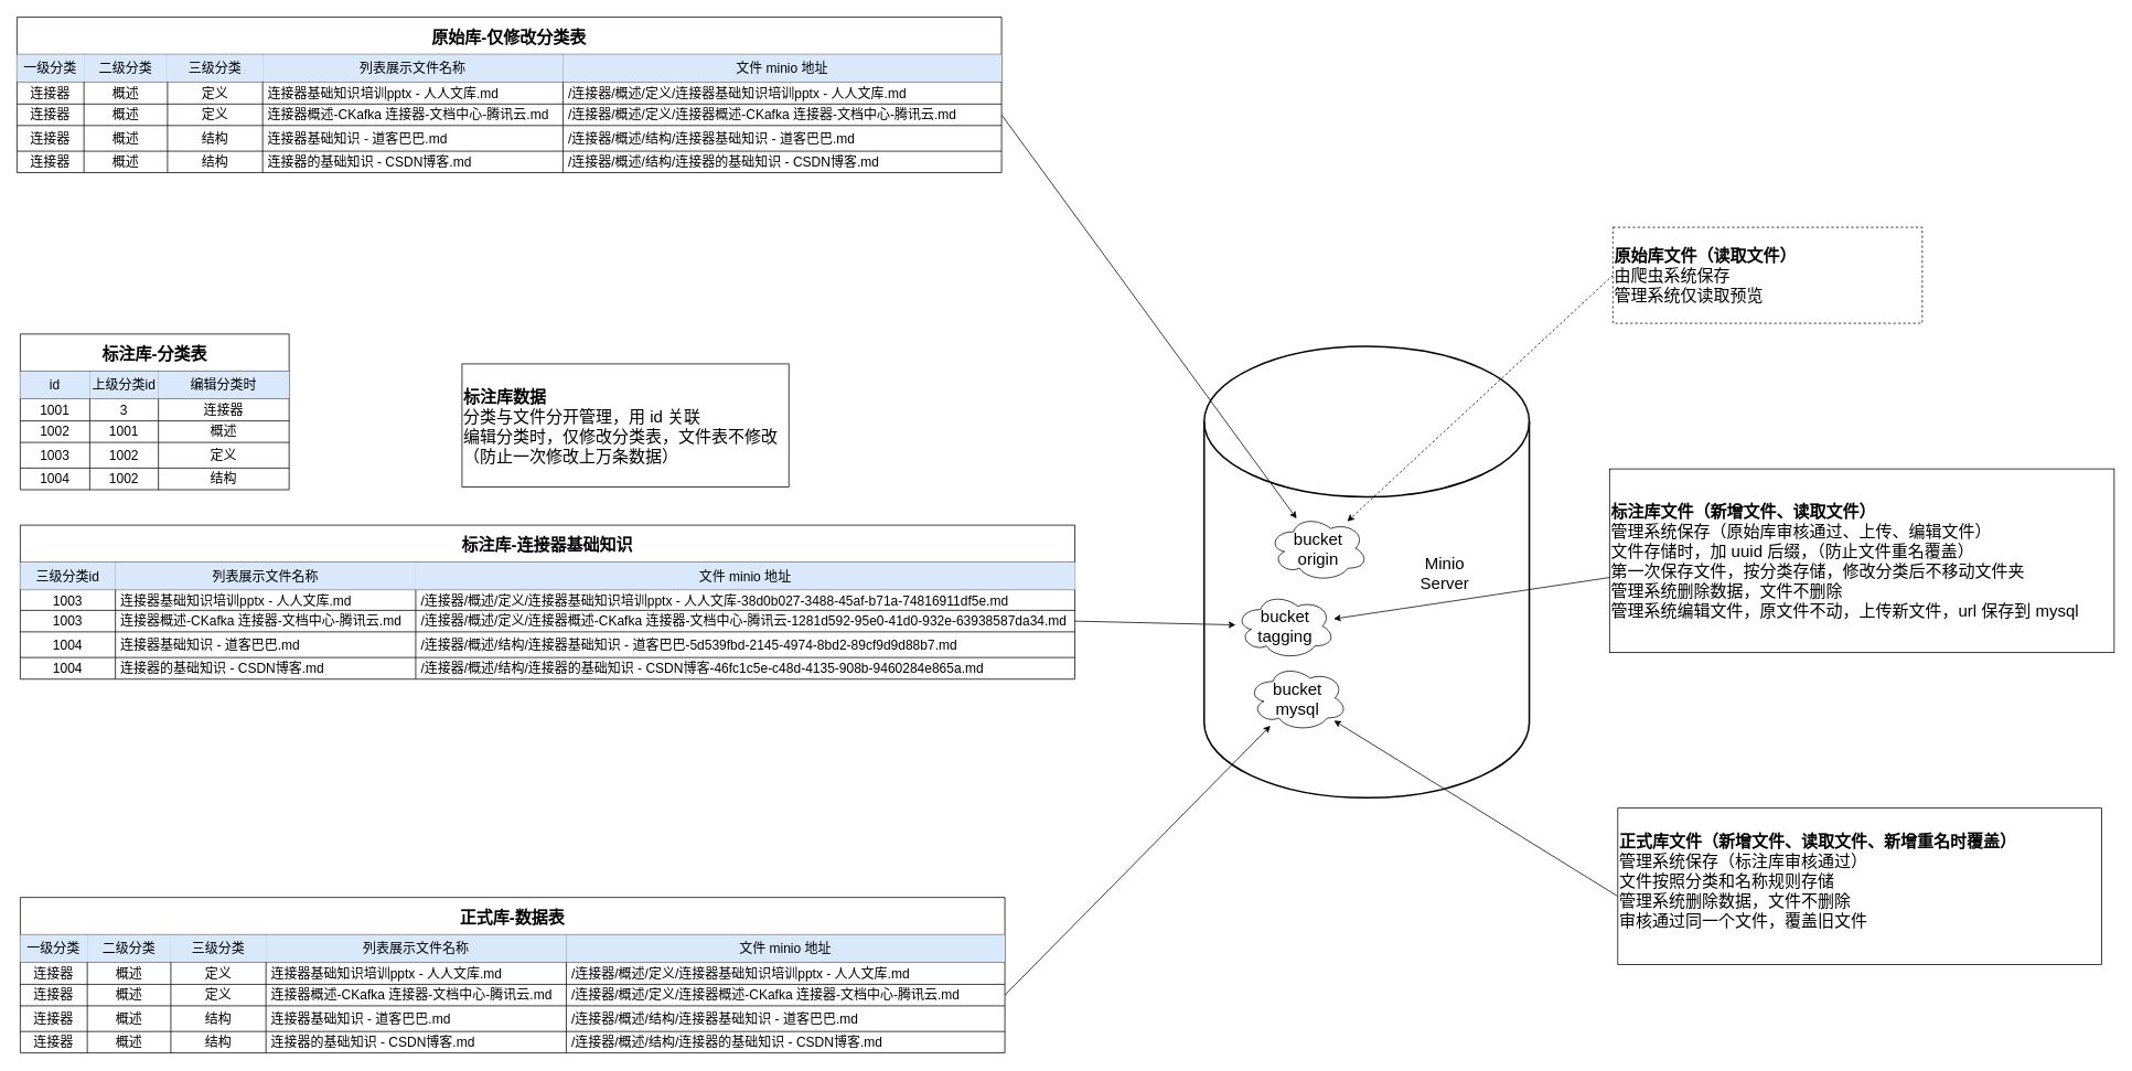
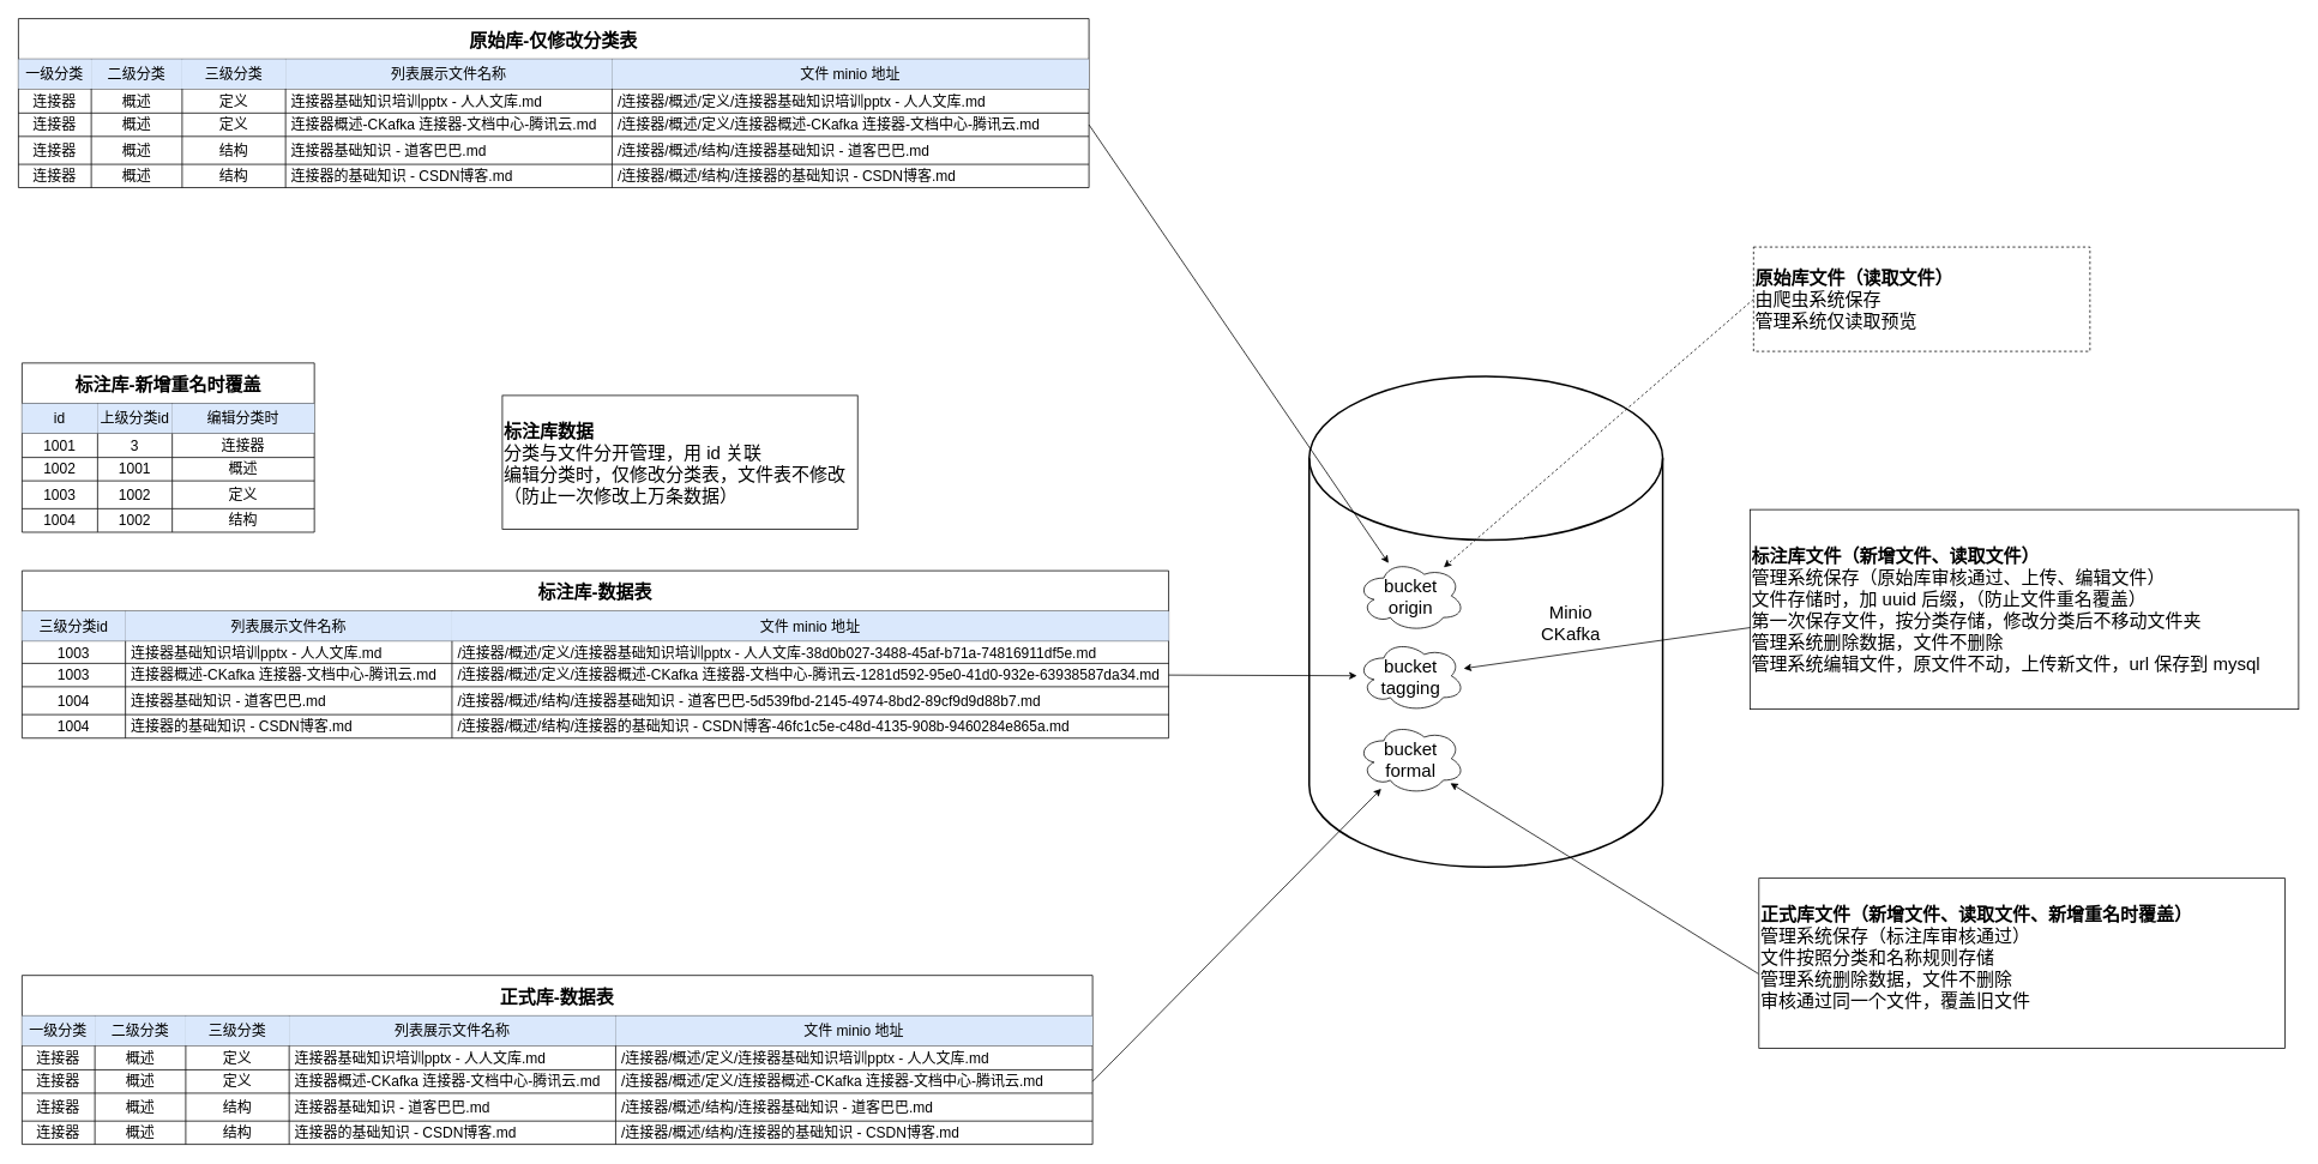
- <mxCell id="59" value="标注库-分类表" style="shape=table;startSize=45;container=1;collapsible=0;childLayout=tableLayout;strokeColor=default;fontSize=20;movable=1;resizable=1;rotatable=1;deletable=1;editable=1;locked=0;connectable=1;align=center;fontStyle=1" vertex="1" parent="1"><mxGeometry x="24" y="403" width="325.012" height="188.17" as="geometry" /></mxCell>
+ <mxCell id="59" value="标注库-新增重名时覆盖" style="shape=table;startSize=45;container=1;collapsible=0;childLayout=tableLayout;strokeColor=default;fontSize=20;movable=1;resizable=1;rotatable=1;deletable=1;editable=1;locked=0;connectable=1;align=center;fontStyle=1" vertex="1" parent="1"><mxGeometry x="24" y="403" width="325.012" height="188.17" as="geometry" /></mxCell>
- <mxCell id="38" value="标注库-连接器基础知识" style="shape=table;startSize=45;container=1;collapsible=0;childLayout=tableLayout;strokeColor=default;fontSize=20;movable=1;resizable=1;rotatable=1;deletable=1;editable=1;locked=0;connectable=1;align=center;fontStyle=1" vertex="1" parent="1"><mxGeometry x="24" y="634" width="1274.788" height="186.138" as="geometry" /></mxCell>
+ <mxCell id="38" value="标注库-数据表" style="shape=table;startSize=45;container=1;collapsible=0;childLayout=tableLayout;strokeColor=default;fontSize=20;movable=1;resizable=1;rotatable=1;deletable=1;editable=1;locked=0;connectable=1;align=center;fontStyle=1" vertex="1" parent="1"><mxGeometry x="24" y="634" width="1274.788" height="186.138" as="geometry" /></mxCell>
- <mxCell id="34" value="bucket&lt;div&gt;origin&lt;/div&gt;" style="ellipse;shape=cloud;whiteSpace=wrap;html=1;fontSize=20;" vertex="1" parent="1"><mxGeometry x="1533" y="622" width="120" height="80" as="geometry" /></mxCell>
+ <mxCell id="34" value="bucket&lt;div&gt;origin&lt;/div&gt;" style="ellipse;shape=cloud;whiteSpace=wrap;html=1;fontSize=20;" vertex="1" parent="1"><mxGeometry x="1508" y="622" width="120" height="80" as="geometry" /></mxCell>
- <mxCell id="33" value="&lt;div&gt;&lt;span style=&quot;background-color: transparent; color: light-dark(rgb(0, 0, 0), rgb(255, 255, 255));&quot;&gt;&amp;nbsp; &amp;nbsp; &amp;nbsp; &amp;nbsp; &amp;nbsp; &amp;nbsp; &amp;nbsp; &amp;nbsp; &amp;nbsp; &amp;nbsp; &amp;nbsp; &amp;nbsp; &amp;nbsp; &amp;nbsp; &amp;nbsp; &amp;nbsp; &amp;nbsp; Minio&lt;/span&gt;&lt;/div&gt;&lt;div&gt;&lt;span style=&quot;background-color: transparent; color: light-dark(rgb(0, 0, 0), rgb(255, 255, 255));&quot;&gt;&amp;nbsp; &amp;nbsp; &amp;nbsp; &amp;nbsp; &amp;nbsp; &amp;nbsp; &amp;nbsp; &amp;nbsp; &amp;nbsp; &amp;nbsp; &amp;nbsp; &amp;nbsp; &amp;nbsp; &amp;nbsp; &amp;nbsp; &amp;nbsp; &amp;nbsp; Server&lt;/span&gt;&lt;/div&gt;" style="strokeWidth=2;html=1;shape=mxgraph.flowchart.database;whiteSpace=wrap;fontSize=20;" parent="1" vertex="1"><mxGeometry x="1455" y="418" width="393" height="545.5" as="geometry" /></mxCell>
+ <mxCell id="33" value="&lt;div&gt;&lt;span style=&quot;background-color: transparent; color: light-dark(rgb(0, 0, 0), rgb(255, 255, 255));&quot;&gt;&amp;nbsp; &amp;nbsp; &amp;nbsp; &amp;nbsp; &amp;nbsp; &amp;nbsp; &amp;nbsp; &amp;nbsp; &amp;nbsp; &amp;nbsp; &amp;nbsp; &amp;nbsp; &amp;nbsp; &amp;nbsp; &amp;nbsp; &amp;nbsp; &amp;nbsp; Minio&lt;/span&gt;&lt;/div&gt;&lt;div&gt;&lt;span style=&quot;background-color: transparent; color: light-dark(rgb(0, 0, 0), rgb(255, 255, 255));&quot;&gt;&amp;nbsp; &amp;nbsp; &amp;nbsp; &amp;nbsp; &amp;nbsp; &amp;nbsp; &amp;nbsp; &amp;nbsp; &amp;nbsp; &amp;nbsp; &amp;nbsp; &amp;nbsp; &amp;nbsp; &amp;nbsp; &amp;nbsp; &amp;nbsp; &amp;nbsp; CKafka&lt;/span&gt;&lt;/div&gt;" style="strokeWidth=2;html=1;shape=mxgraph.flowchart.database;whiteSpace=wrap;fontSize=20;" parent="1" vertex="1"><mxGeometry x="1455" y="418" width="393" height="545.5" as="geometry" /></mxCell>
- <mxCell id="35" value="bucket&lt;div&gt;tagging&lt;/div&gt;" style="ellipse;shape=cloud;whiteSpace=wrap;html=1;fontSize=20;" vertex="1" parent="1"><mxGeometry x="1493" y="716" width="120" height="80" as="geometry" /></mxCell>
+ <mxCell id="35" value="bucket&lt;div&gt;tagging&lt;/div&gt;" style="ellipse;shape=cloud;whiteSpace=wrap;html=1;fontSize=20;" vertex="1" parent="1"><mxGeometry x="1508" y="711" width="120" height="80" as="geometry" /></mxCell>
- <mxCell id="36" value="bucket&lt;div&gt;mysql&lt;/div&gt;" style="ellipse;shape=cloud;whiteSpace=wrap;html=1;fontSize=20;" vertex="1" parent="1"><mxGeometry x="1508" y="803" width="120" height="80" as="geometry" /></mxCell>
+ <mxCell id="36" value="bucket&lt;div&gt;formal&lt;/div&gt;" style="ellipse;shape=cloud;whiteSpace=wrap;html=1;fontSize=20;" vertex="1" parent="1"><mxGeometry x="1508" y="803" width="120" height="80" as="geometry" /></mxCell>
